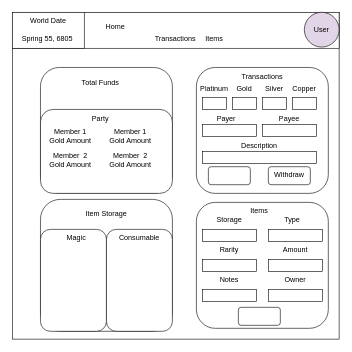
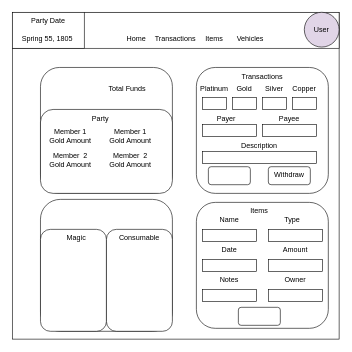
- <mxCell id="57" value="World Date" style="text;html=1;align=center;verticalAlign=middle;whiteSpace=wrap;rounded=0;" vertex="1" parent="1"><mxGeometry x="40" y="20" width="80" height="30" as="geometry" /></mxCell>
+ <mxCell id="57" value="Party Date" style="text;html=1;align=center;verticalAlign=middle;whiteSpace=wrap;rounded=0;" vertex="1" parent="1"><mxGeometry x="40" y="20" width="80" height="30" as="geometry" /></mxCell>
- <mxCell id="5" value="Home" style="text;html=1;align=center;verticalAlign=middle;whiteSpace=wrap;rounded=0;" parent="1" vertex="1"><mxGeometry x="162" y="30" width="60" height="30" as="geometry" /></mxCell>
+ <mxCell id="5" value="Home" style="text;html=1;align=center;verticalAlign=middle;whiteSpace=wrap;rounded=0;" parent="1" vertex="1"><mxGeometry x="197" y="50" width="60" height="30" as="geometry" /></mxCell>
- <mxCell id="58" value="Spring 55, 6805" style="text;html=1;align=center;verticalAlign=middle;whiteSpace=wrap;rounded=0;" vertex="1" parent="1"><mxGeometry x="20" y="50" width="117" height="30" as="geometry" /></mxCell>
+ <mxCell id="58" value="Spring 55, 1805" style="text;html=1;align=center;verticalAlign=middle;whiteSpace=wrap;rounded=0;" vertex="1" parent="1"><mxGeometry x="20" y="50" width="117" height="30" as="geometry" /></mxCell>
+ <mxCell id="8" value="Vehicles" style="text;html=1;align=center;verticalAlign=middle;whiteSpace=wrap;rounded=0;" parent="1" vertex="1"><mxGeometry x="387" y="50" width="60" height="30" as="geometry" /></mxCell>
- <mxCell id="11" value="Total Funds" style="text;html=1;align=center;verticalAlign=middle;whiteSpace=wrap;rounded=0;" parent="1" vertex="1"><mxGeometry x="122" y="122" width="90" height="30" as="geometry" /></mxCell>
+ <mxCell id="11" value="Total Funds" style="text;html=1;align=center;verticalAlign=middle;whiteSpace=wrap;rounded=0;" parent="1" vertex="1"><mxGeometry x="167" y="132" width="90" height="30" as="geometry" /></mxCell>
- <mxCell id="17" value="Item Storage" style="text;html=1;align=center;verticalAlign=middle;whiteSpace=wrap;rounded=0;" parent="1" vertex="1"><mxGeometry x="128.25" y="342" width="97.5" height="30" as="geometry" /></mxCell>
- <mxCell id="45" value="Storage" style="text;html=1;align=center;verticalAlign=middle;whiteSpace=wrap;rounded=0;" parent="1" vertex="1"><mxGeometry x="352" y="352" width="60" height="30" as="geometry" /></mxCell>
+ <mxCell id="45" value="Name" style="text;html=1;align=center;verticalAlign=middle;whiteSpace=wrap;rounded=0;" parent="1" vertex="1"><mxGeometry x="352" y="352" width="60" height="30" as="geometry" /></mxCell>
- <mxCell id="48" value="Rarity" style="text;html=1;align=center;verticalAlign=middle;whiteSpace=wrap;rounded=0;" parent="1" vertex="1"><mxGeometry x="352" y="402" width="60" height="30" as="geometry" /></mxCell>
+ <mxCell id="48" value="Date" style="text;html=1;align=center;verticalAlign=middle;whiteSpace=wrap;rounded=0;" parent="1" vertex="1"><mxGeometry x="352" y="402" width="60" height="30" as="geometry" /></mxCell>
